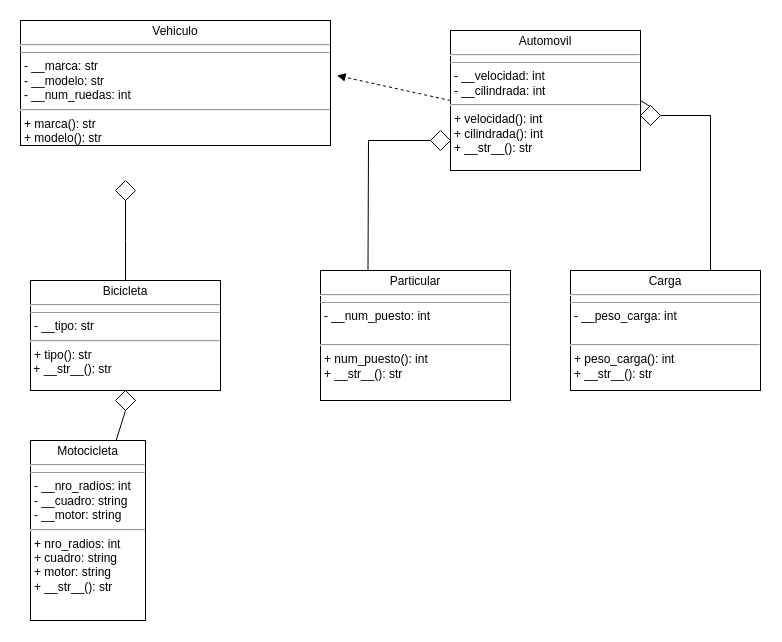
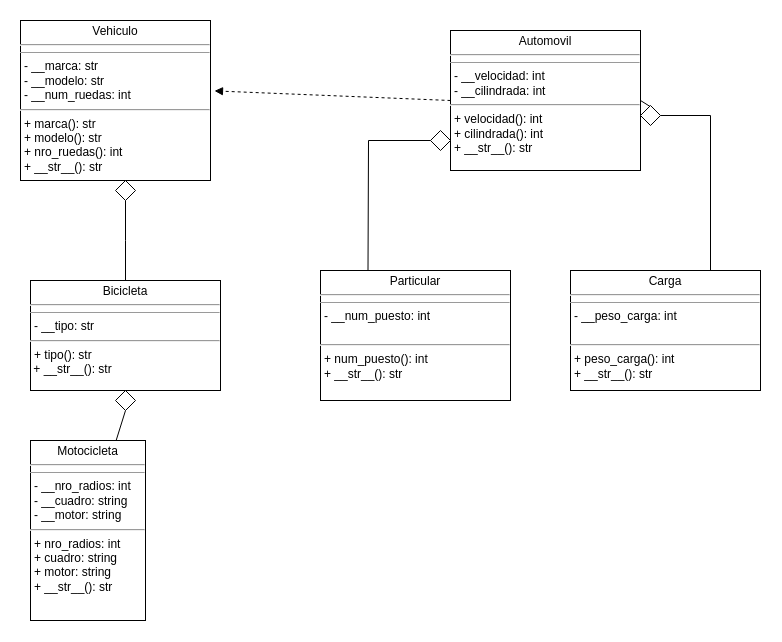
- <mxCell id="2" value="&lt;p style=&quot;margin:0px;margin-top:4px;text-align:center;&quot;&gt;&lt;/p&gt;&lt;p style=&quot;margin: 4px 0px 0px; text-align: center;&quot;&gt;Vehiculo&lt;br&gt;&lt;/p&gt;&lt;hr&gt;&lt;hr size=&quot;1&quot;&gt;&lt;p style=&quot;margin: 0px 0px 0px 4px;&quot;&gt;&lt;/p&gt;&lt;p style=&quot;margin: 0px 0px 0px 4px;&quot;&gt;- __marca: str&lt;/p&gt;&lt;p style=&quot;margin: 0px 0px 0px 4px;&quot;&gt;- __modelo: str&lt;/p&gt;&lt;p style=&quot;margin: 0px 0px 0px 4px;&quot;&gt;&lt;span style=&quot;background-color: initial;&quot;&gt;- __num_ruedas: int&lt;/span&gt;&lt;/p&gt;&lt;hr&gt;&lt;p style=&quot;margin: 0px 0px 0px 4px;&quot;&gt;&lt;span style=&quot;background-color: initial;&quot;&gt;+ marca(): str&lt;/span&gt;&lt;/p&gt;&lt;p style=&quot;margin: 0px 0px 0px 4px;&quot;&gt;+ modelo(): str&lt;/p&gt;&lt;p style=&quot;margin: 0px 0px 0px 4px;&quot;&gt;+ nro_ruedas(): int&lt;/p&gt;&lt;p style=&quot;margin: 0px 0px 0px 4px;&quot;&gt;+ __str__(): str&lt;/p&gt;&lt;p style=&quot;margin:0px;margin-left:4px;&quot;&gt;&lt;/p&gt;&lt;hr&gt;&lt;p style=&quot;margin:0px;margin-left:4px;&quot;&gt;+ __init__()&lt;/p&gt;&lt;p style=&quot;margin:0px;margin-left:4px;&quot;&gt;+ mostrarDatos()&lt;br&gt;&lt;/p&gt;" style="verticalAlign=top;align=left;overflow=fill;fontSize=12;fontFamily=Helvetica;html=1;rounded=0;shadow=0;comic=0;labelBackgroundColor=none;strokeWidth=1" parent="1" vertex="1"><mxGeometry x="20" y="20" width="310" height="125" as="geometry" /></mxCell>
+ <mxCell id="2" value="&lt;p style=&quot;margin:0px;margin-top:4px;text-align:center;&quot;&gt;&lt;/p&gt;&lt;p style=&quot;margin: 4px 0px 0px; text-align: center;&quot;&gt;Vehiculo&lt;br&gt;&lt;/p&gt;&lt;hr&gt;&lt;hr size=&quot;1&quot;&gt;&lt;p style=&quot;margin: 0px 0px 0px 4px;&quot;&gt;&lt;/p&gt;&lt;p style=&quot;margin: 0px 0px 0px 4px;&quot;&gt;- __marca: str&lt;/p&gt;&lt;p style=&quot;margin: 0px 0px 0px 4px;&quot;&gt;- __modelo: str&lt;/p&gt;&lt;p style=&quot;margin: 0px 0px 0px 4px;&quot;&gt;&lt;span style=&quot;background-color: initial;&quot;&gt;- __num_ruedas: int&lt;/span&gt;&lt;/p&gt;&lt;hr&gt;&lt;p style=&quot;margin: 0px 0px 0px 4px;&quot;&gt;&lt;span style=&quot;background-color: initial;&quot;&gt;+ marca(): str&lt;/span&gt;&lt;/p&gt;&lt;p style=&quot;margin: 0px 0px 0px 4px;&quot;&gt;+ modelo(): str&lt;/p&gt;&lt;p style=&quot;margin: 0px 0px 0px 4px;&quot;&gt;+ nro_ruedas(): int&lt;/p&gt;&lt;p style=&quot;margin: 0px 0px 0px 4px;&quot;&gt;+ __str__(): str&lt;/p&gt;&lt;p style=&quot;margin:0px;margin-left:4px;&quot;&gt;&lt;/p&gt;&lt;hr&gt;&lt;p style=&quot;margin:0px;margin-left:4px;&quot;&gt;+ __init__()&lt;/p&gt;&lt;p style=&quot;margin:0px;margin-left:4px;&quot;&gt;+ mostrarDatos()&lt;br&gt;&lt;/p&gt;" style="verticalAlign=top;align=left;overflow=fill;fontSize=12;fontFamily=Helvetica;html=1;rounded=0;shadow=0;comic=0;labelBackgroundColor=none;strokeWidth=1" parent="1" vertex="1"><mxGeometry x="20" y="20" width="190" height="160" as="geometry" /></mxCell>
